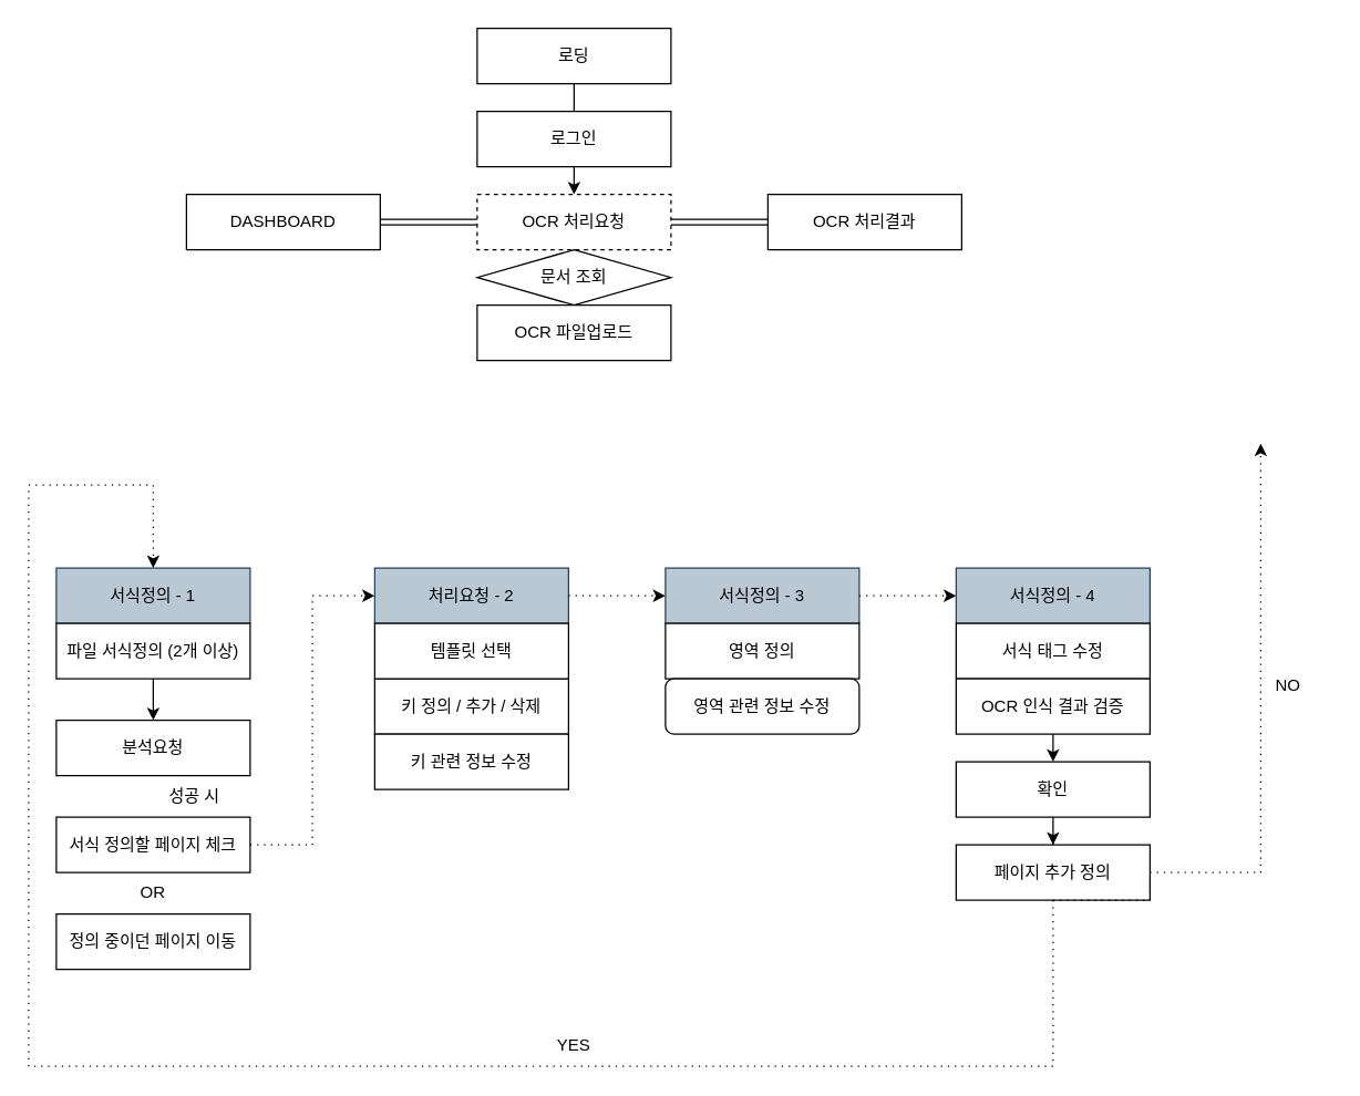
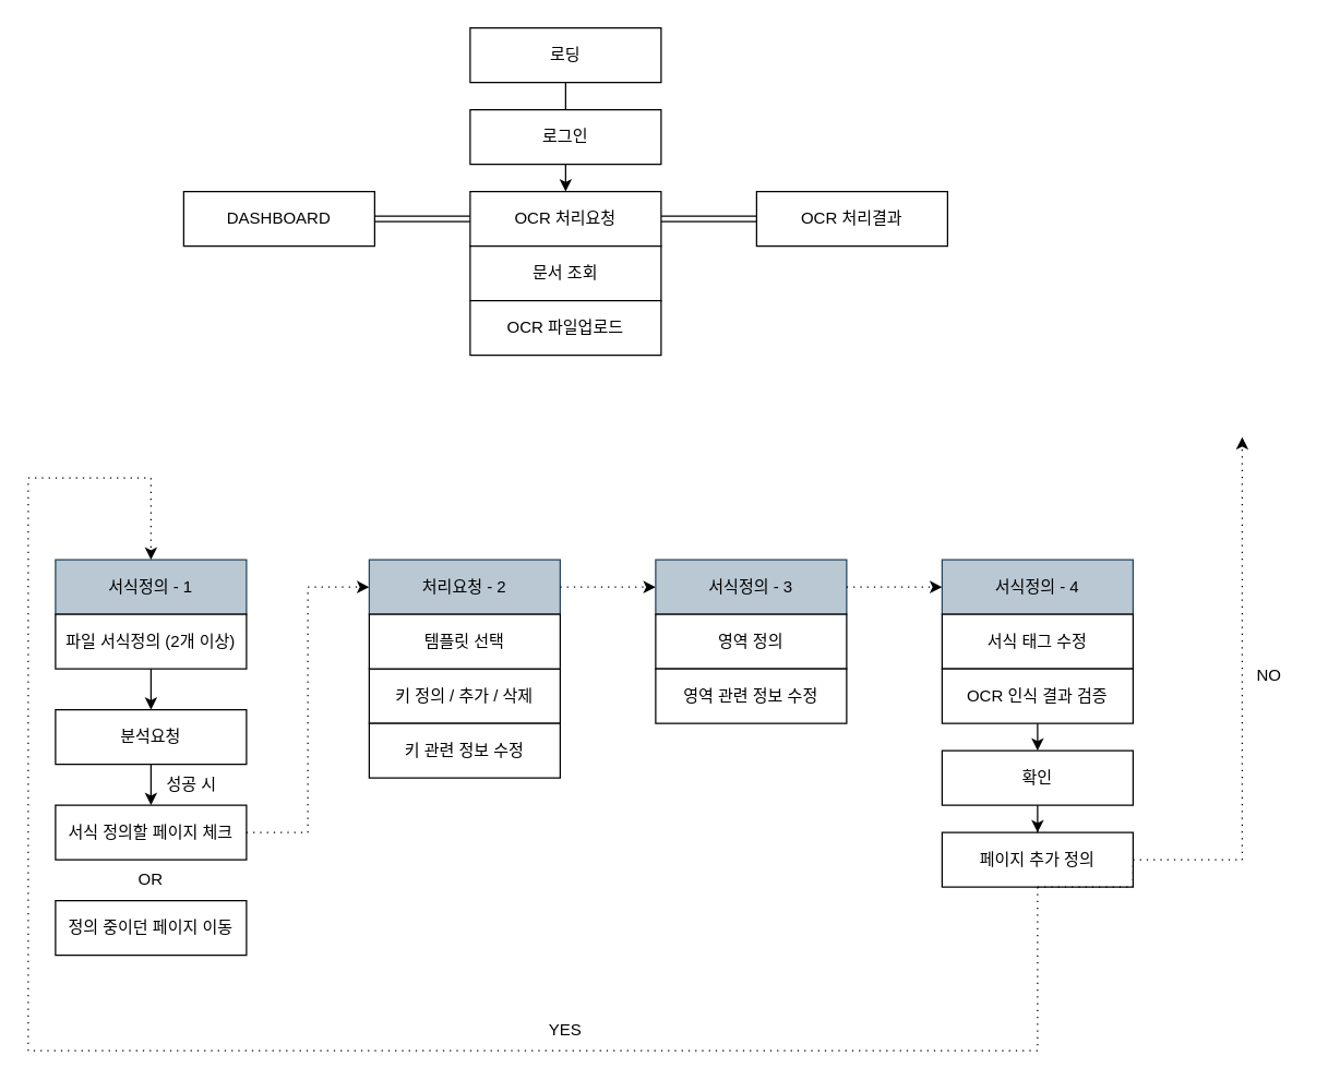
- <mxCell id="7" value="OCR 처리요청" style="rounded=0;whiteSpace=wrap;html=1;dashed=1;" vertex="1" parent="1"><mxGeometry x="344" y="140" width="140" height="40" as="geometry" /></mxCell>
+ <mxCell id="7" value="OCR 처리요청" style="rounded=0;whiteSpace=wrap;html=1;" vertex="1" parent="1"><mxGeometry x="344" y="140" width="140" height="40" as="geometry" /></mxCell>
- <mxCell id="10" value="문서 조회" style="rhombus;whiteSpace=wrap;html=1;" vertex="1" parent="1"><mxGeometry x="344" y="180" width="140" height="40" as="geometry" /></mxCell>
+ <mxCell id="10" value="문서 조회" style="rounded=0;whiteSpace=wrap;html=1;" vertex="1" parent="1"><mxGeometry x="344" y="180" width="140" height="40" as="geometry" /></mxCell>
- <mxCell id="29" value="영역 관련 정보 수정" style="whiteSpace=wrap;html=1;rounded=1;" vertex="1" parent="1"><mxGeometry x="480" y="490" width="140" height="40" as="geometry" /></mxCell>
+ <mxCell id="29" value="영역 관련 정보 수정" style="rounded=0;whiteSpace=wrap;html=1;" vertex="1" parent="1"><mxGeometry x="480" y="490" width="140" height="40" as="geometry" /></mxCell>
+ <mxCell id="17" value="" style="endArrow=classic;html=1;rounded=0;exitX=0.5;exitY=1;exitDx=0;exitDy=0;entryX=0.5;entryY=0;entryDx=0;entryDy=0;" edge="1" parent="1" source="14" target="15"><mxGeometry width="50" height="50" relative="1" as="geometry"><mxPoint x="120" y="500" as="sourcePoint" /><mxPoint x="120" y="530" as="targetPoint" /></mxGeometry></mxCell>
